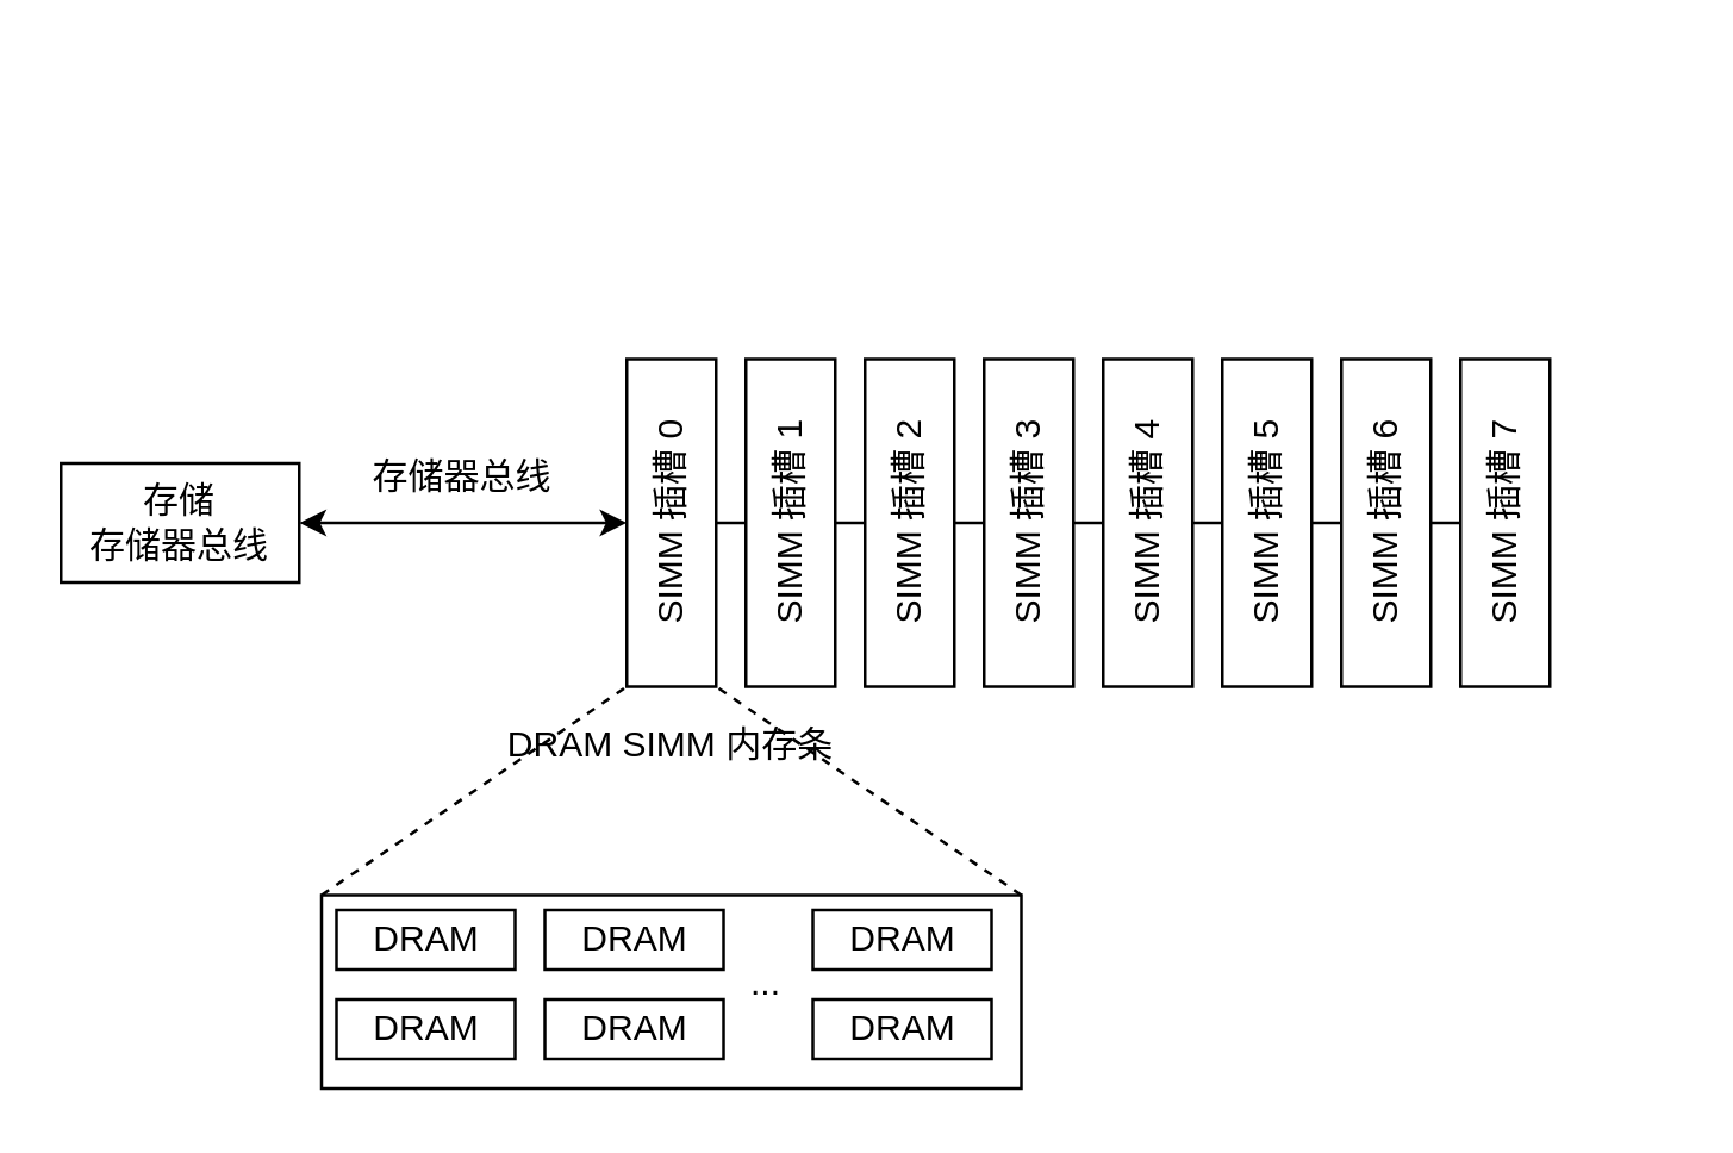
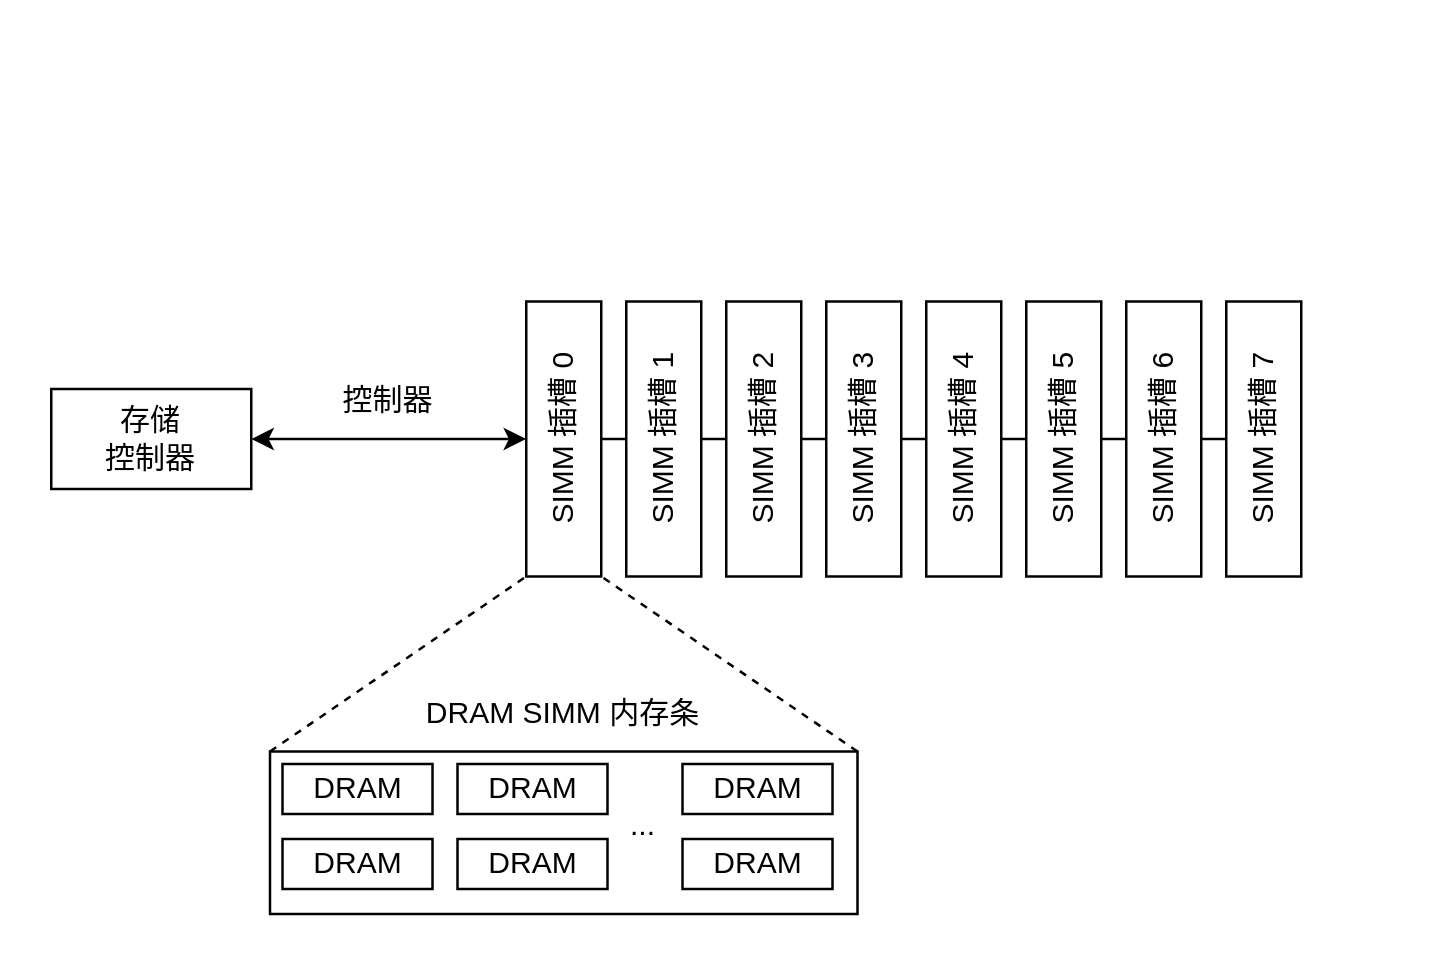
- <mxCell id="20" value="存储器总线" style="text;html=1;strokeColor=none;fillColor=none;align=center;verticalAlign=middle;whiteSpace=wrap;rounded=0;" vertex="1" parent="1"><mxGeometry x="120" y="145" width="70" height="30" as="geometry" /></mxCell>
+ <mxCell id="20" value="控制器" style="text;html=1;strokeColor=none;fillColor=none;align=center;verticalAlign=middle;whiteSpace=wrap;rounded=0;" vertex="1" parent="1"><mxGeometry x="120" y="145" width="70" height="30" as="geometry" /></mxCell>
- <mxCell id="2" value="存储&lt;br&gt;存储器总线" style="rounded=0;whiteSpace=wrap;html=1;" vertex="1" parent="1"><mxGeometry x="20" y="155" width="80" height="40" as="geometry" /></mxCell>
+ <mxCell id="2" value="存储&lt;br&gt;控制器" style="rounded=0;whiteSpace=wrap;html=1;" vertex="1" parent="1"><mxGeometry x="20" y="155" width="80" height="40" as="geometry" /></mxCell>
- <mxCell id="31" value="DRAM SIMM 内存条" style="text;html=1;strokeColor=none;fillColor=none;align=center;verticalAlign=middle;whiteSpace=wrap;rounded=0;" vertex="1" parent="1"><mxGeometry x="160" y="235" width="130" height="30" as="geometry" /></mxCell>
+ <mxCell id="31" value="DRAM SIMM 内存条" style="text;html=1;strokeColor=none;fillColor=none;align=center;verticalAlign=middle;whiteSpace=wrap;rounded=0;" vertex="1" parent="1"><mxGeometry x="160" y="270" width="130" height="30" as="geometry" /></mxCell>
